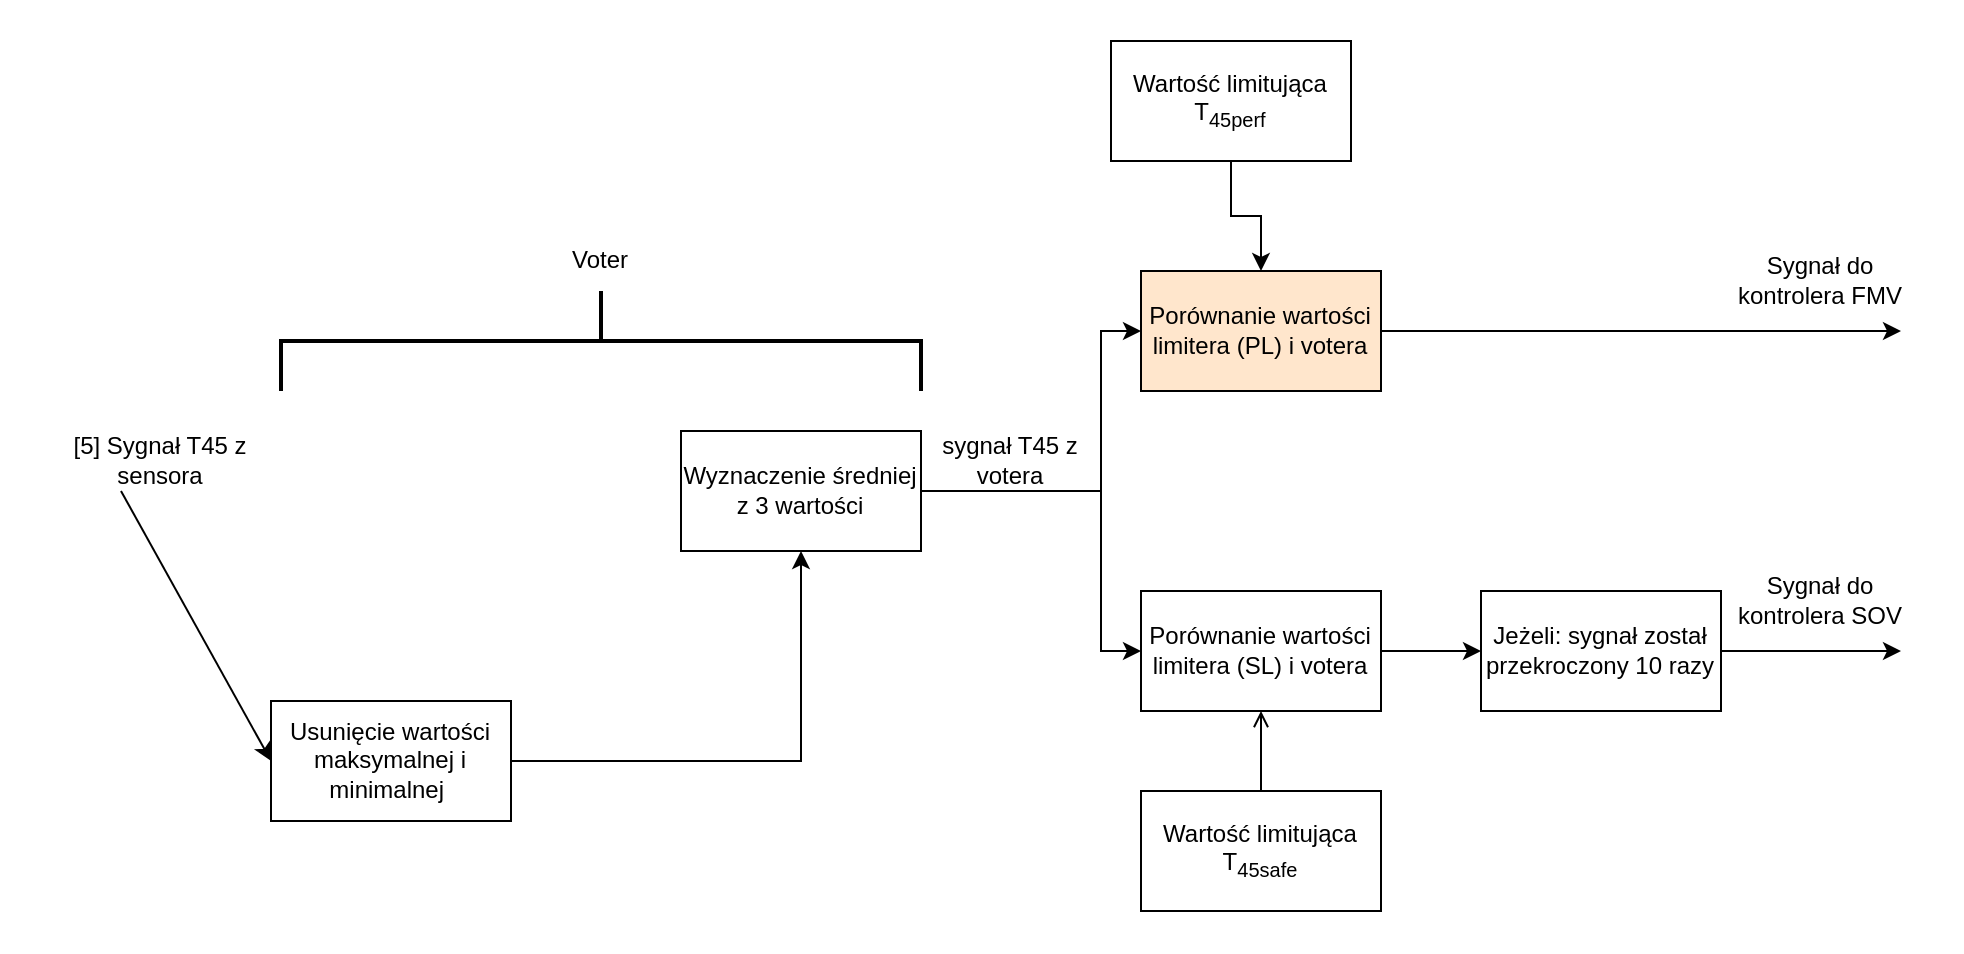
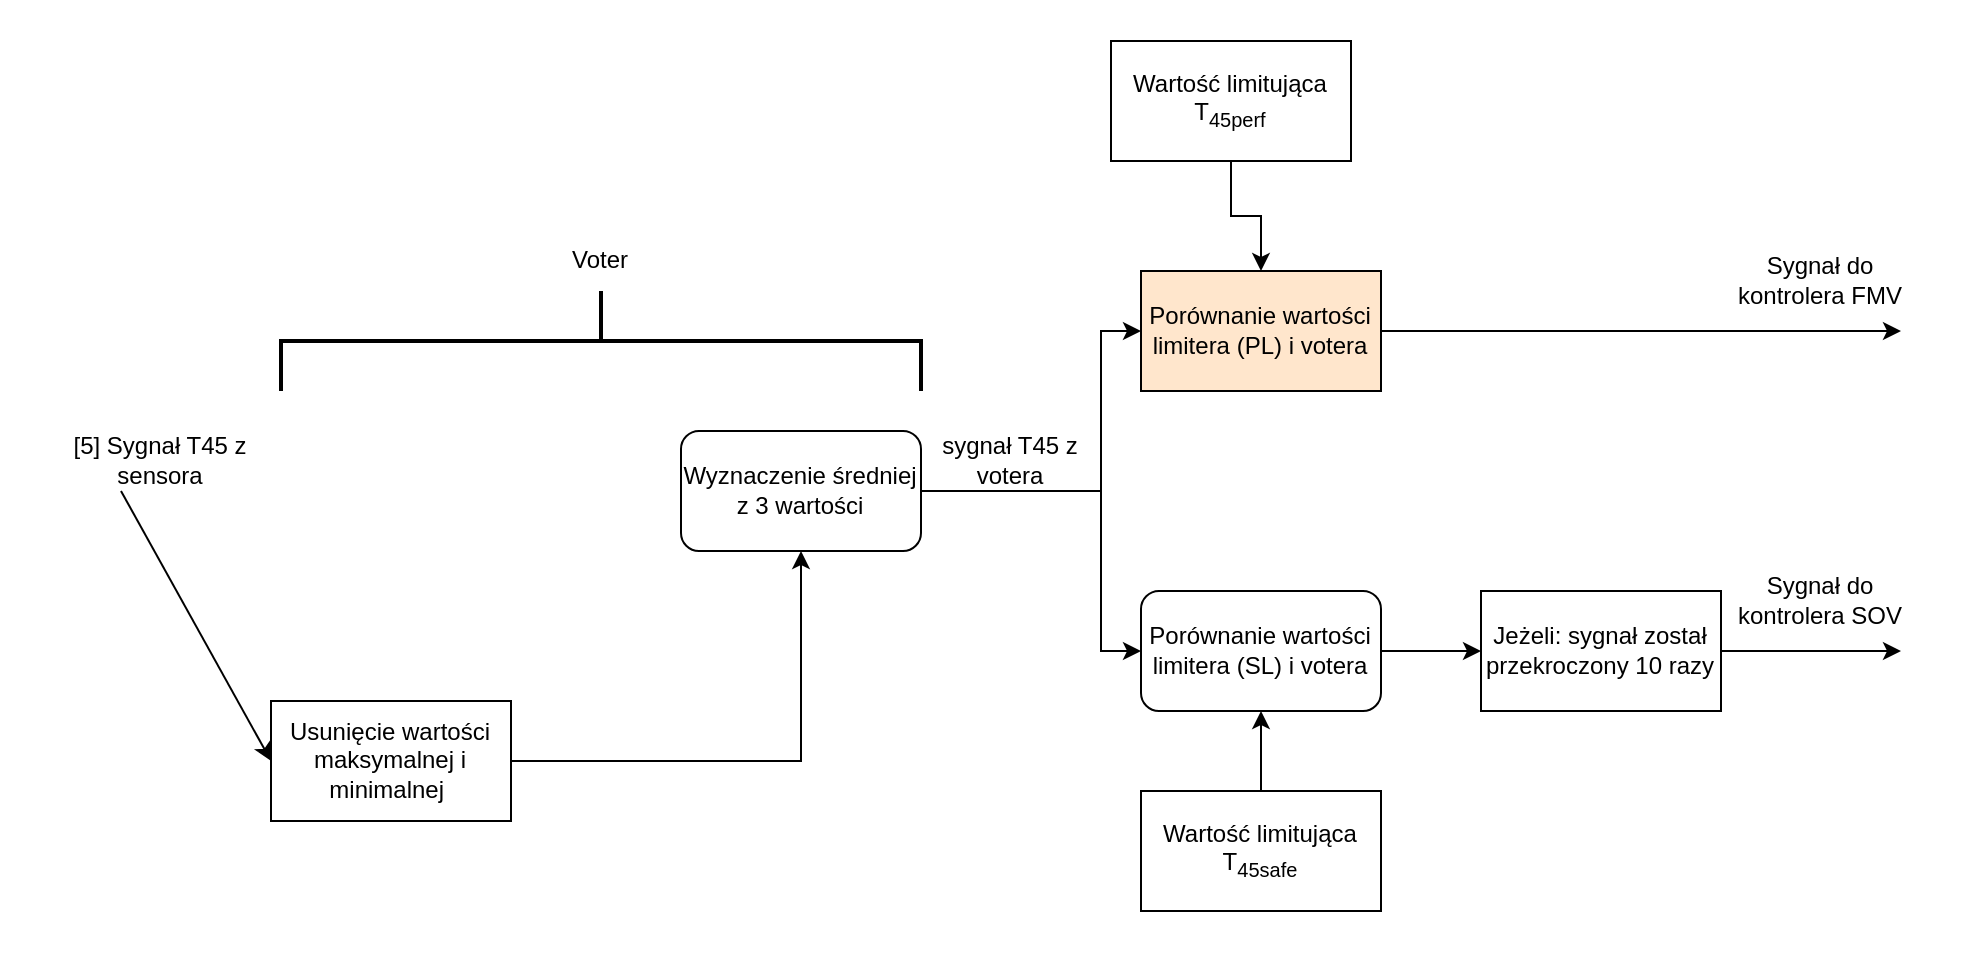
- <mxCell id="6" value="Wyznaczenie średniej z 3 wartości" style="rounded=0;whiteSpace=wrap;html=1;" vertex="1" parent="1"><mxGeometry x="340" y="215" width="120" height="60" as="geometry" /></mxCell>
+ <mxCell id="6" value="Wyznaczenie średniej z 3 wartości" style="whiteSpace=wrap;html=1;rounded=1;" vertex="1" parent="1"><mxGeometry x="340" y="215" width="120" height="60" as="geometry" /></mxCell>
- <mxCell id="18" value="Porównanie wartości limitera (SL) i votera" style="rounded=0;whiteSpace=wrap;html=1;" vertex="1" parent="1"><mxGeometry x="570" y="295" width="120" height="60" as="geometry" /></mxCell>
+ <mxCell id="18" value="Porównanie wartości limitera (SL) i votera" style="whiteSpace=wrap;html=1;rounded=1;" vertex="1" parent="1"><mxGeometry x="570" y="295" width="120" height="60" as="geometry" /></mxCell>
- <mxCell id="19" value="" style="edgeStyle=orthogonalEdgeStyle;rounded=0;orthogonalLoop=1;jettySize=auto;html=1;endArrow=open;" edge="1" parent="1" source="20" target="18"><mxGeometry relative="1" as="geometry" /></mxCell>
+ <mxCell id="19" value="" style="edgeStyle=orthogonalEdgeStyle;rounded=0;orthogonalLoop=1;jettySize=auto;html=1;" edge="1" parent="1" source="20" target="18"><mxGeometry relative="1" as="geometry" /></mxCell>
